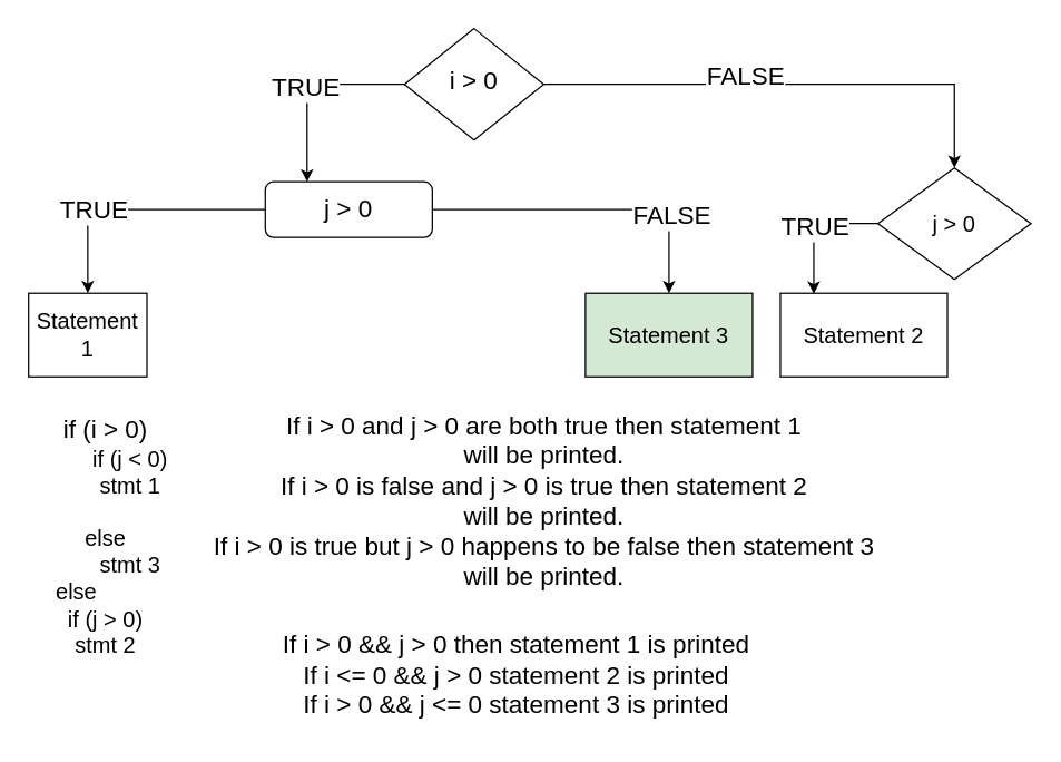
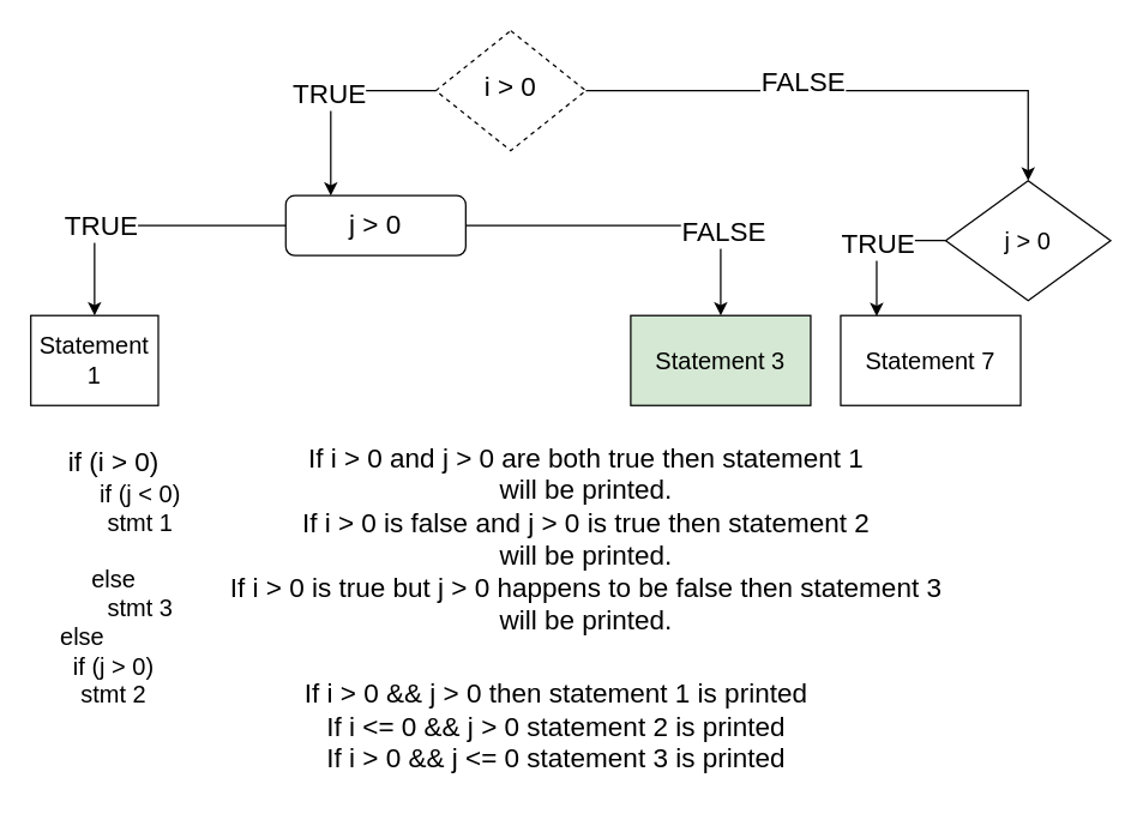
- <mxCell id="11" value="&lt;font style=&quot;font-size: 18px;&quot;&gt;i &amp;gt; 0&lt;/font&gt;" style="rhombus;whiteSpace=wrap;html=1;shadow=0;fontFamily=Helvetica;fontSize=12;align=center;strokeWidth=1;spacing=6;spacingTop=-4;" parent="1" vertex="1"><mxGeometry x="290" y="20" width="100" height="80" as="geometry" /></mxCell>
+ <mxCell id="11" value="&lt;font style=&quot;font-size: 18px;&quot;&gt;i &amp;gt; 0&lt;/font&gt;" style="rhombus;whiteSpace=wrap;html=1;shadow=0;fontFamily=Helvetica;fontSize=12;align=center;strokeWidth=1;spacing=6;spacingTop=-4;dashed=1;" parent="1" vertex="1"><mxGeometry x="290" y="20" width="100" height="80" as="geometry" /></mxCell>
- <mxCell id="15" value="&lt;font size=&quot;3&quot;&gt;Statement 2&lt;/font&gt;" style="whiteSpace=wrap;html=1;" vertex="1" parent="1"><mxGeometry x="560" y="210" width="120" height="60" as="geometry" /></mxCell>
+ <mxCell id="15" value="&lt;font size=&quot;3&quot;&gt;Statement 7&lt;/font&gt;" style="whiteSpace=wrap;html=1;" vertex="1" parent="1"><mxGeometry x="560" y="210" width="120" height="60" as="geometry" /></mxCell>
